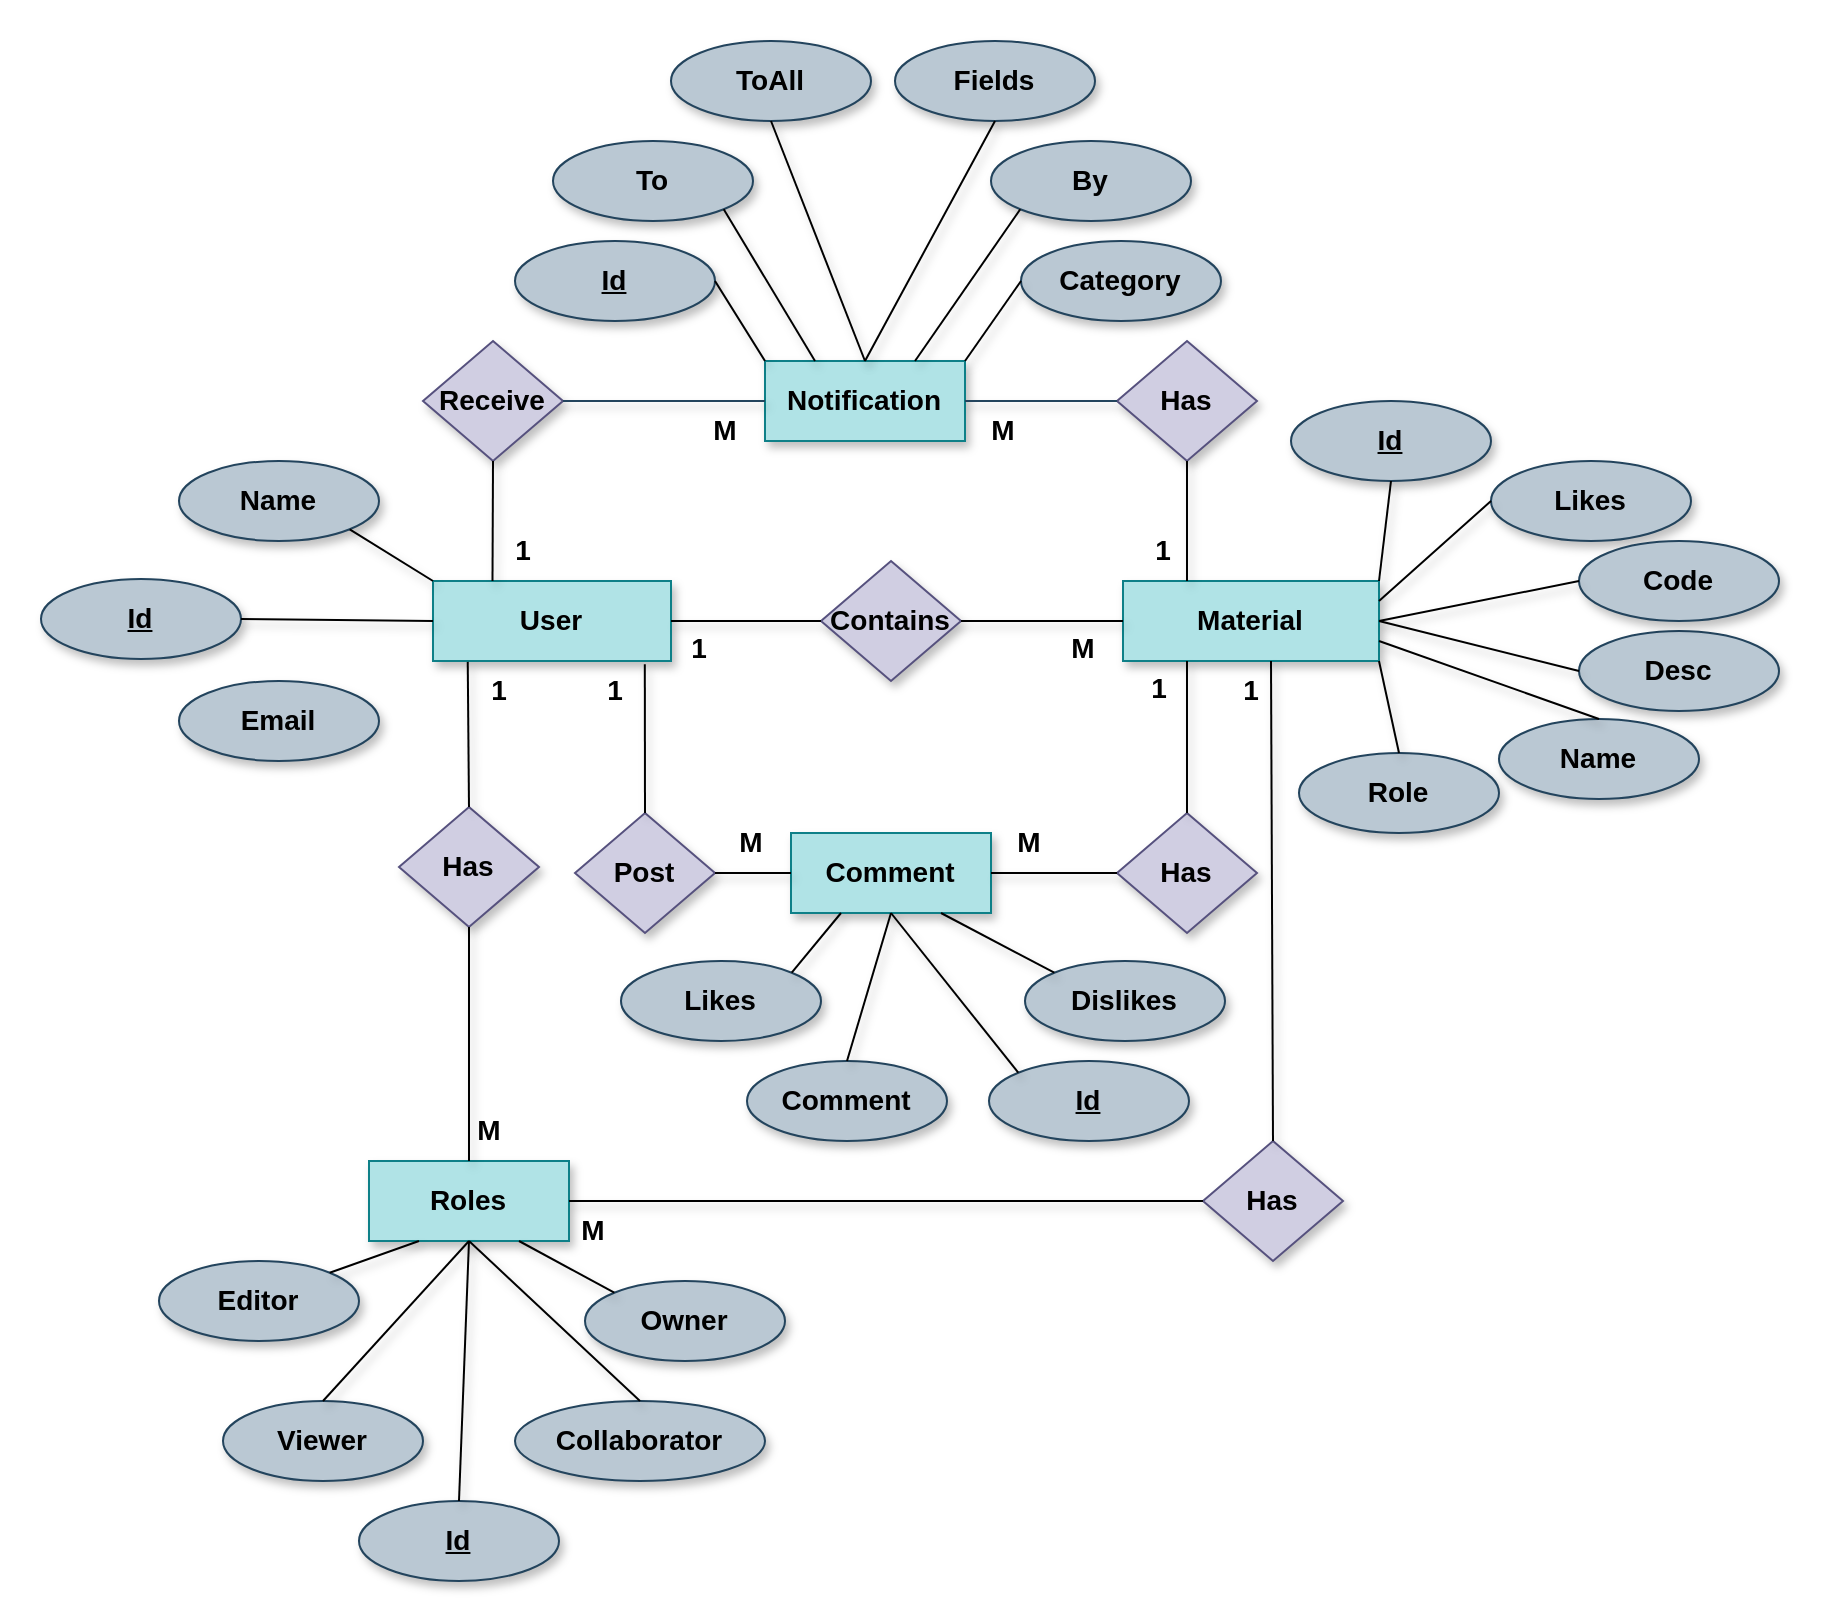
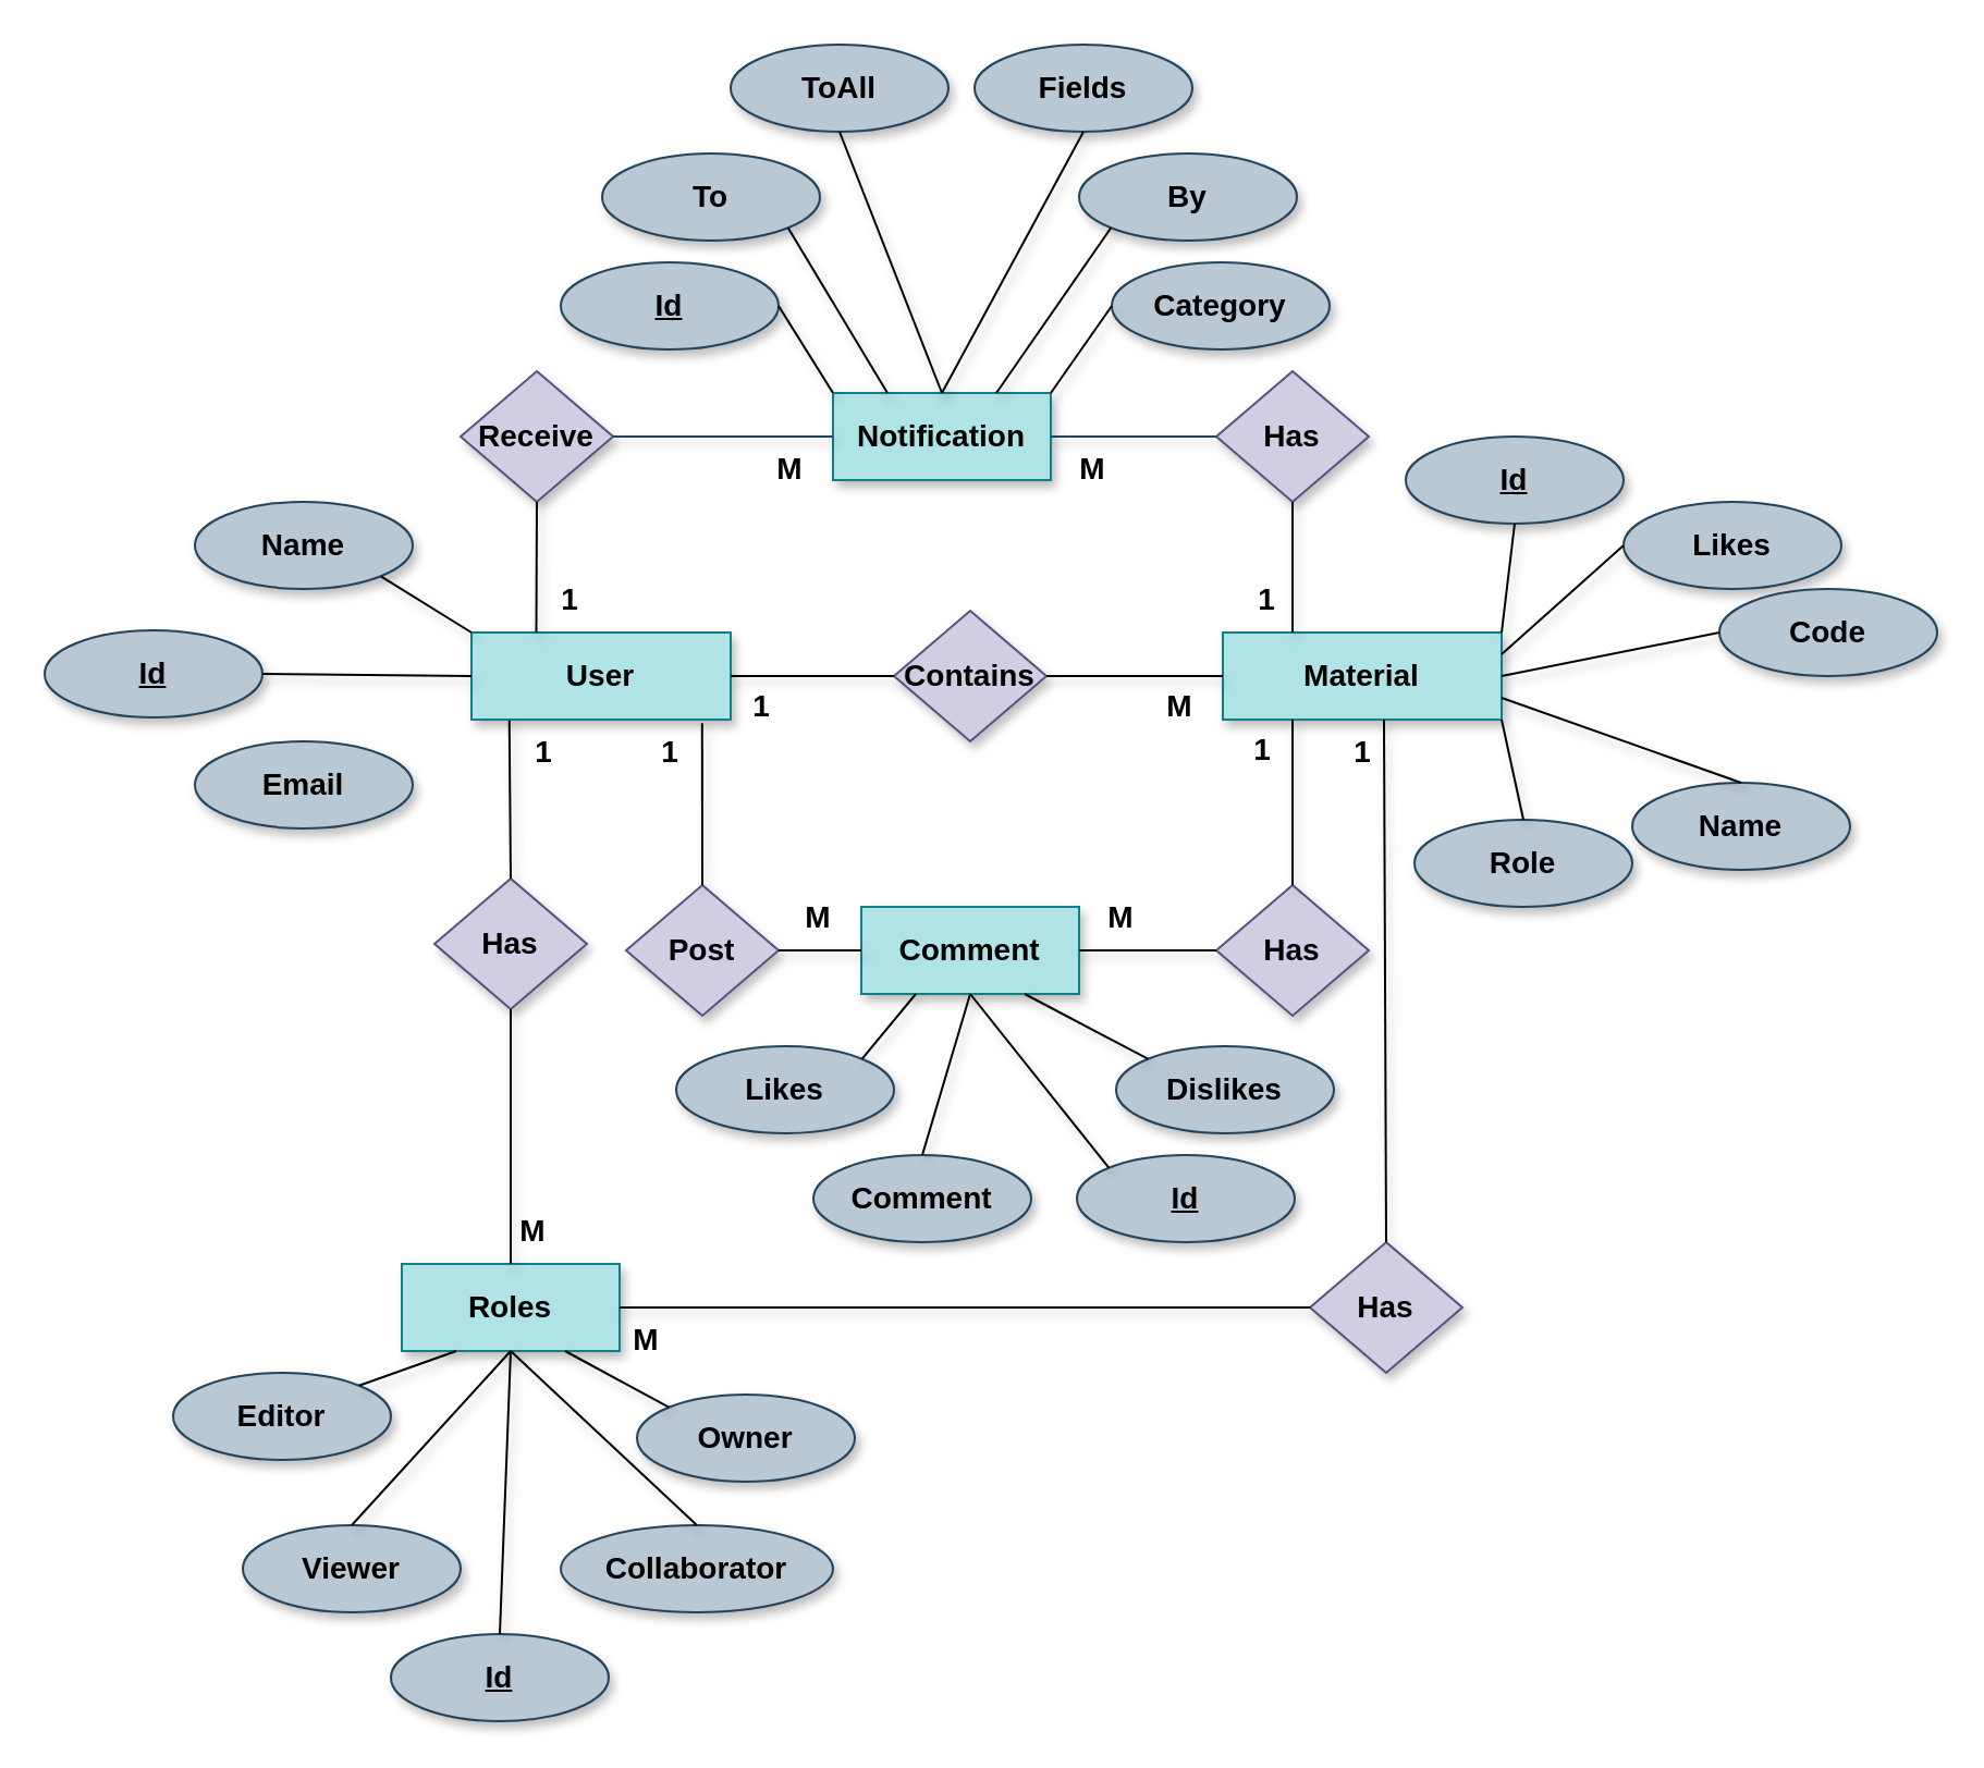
- <mxCell id="46" value="" style="endArrow=none;html=1;rounded=0;entryX=1;entryY=0.5;entryDx=0;entryDy=0;exitX=0;exitY=0.5;exitDx=0;exitDy=0;fontSize=14;fontStyle=1;shadow=1;" parent="1" source="31" target="5" edge="1"><mxGeometry width="50" height="50" relative="1" as="geometry"><mxPoint x="729" y="400" as="sourcePoint" /><mxPoint x="779" y="350" as="targetPoint" /></mxGeometry></mxCell>
- <mxCell id="31" value="Desc" style="ellipse;whiteSpace=wrap;html=1;align=center;fillColor=#bac8d3;strokeColor=#23445d;fontSize=14;fontStyle=1;shadow=1;" parent="1" vertex="1"><mxGeometry x="789" y="315" width="100" height="40" as="geometry" /></mxCell>
